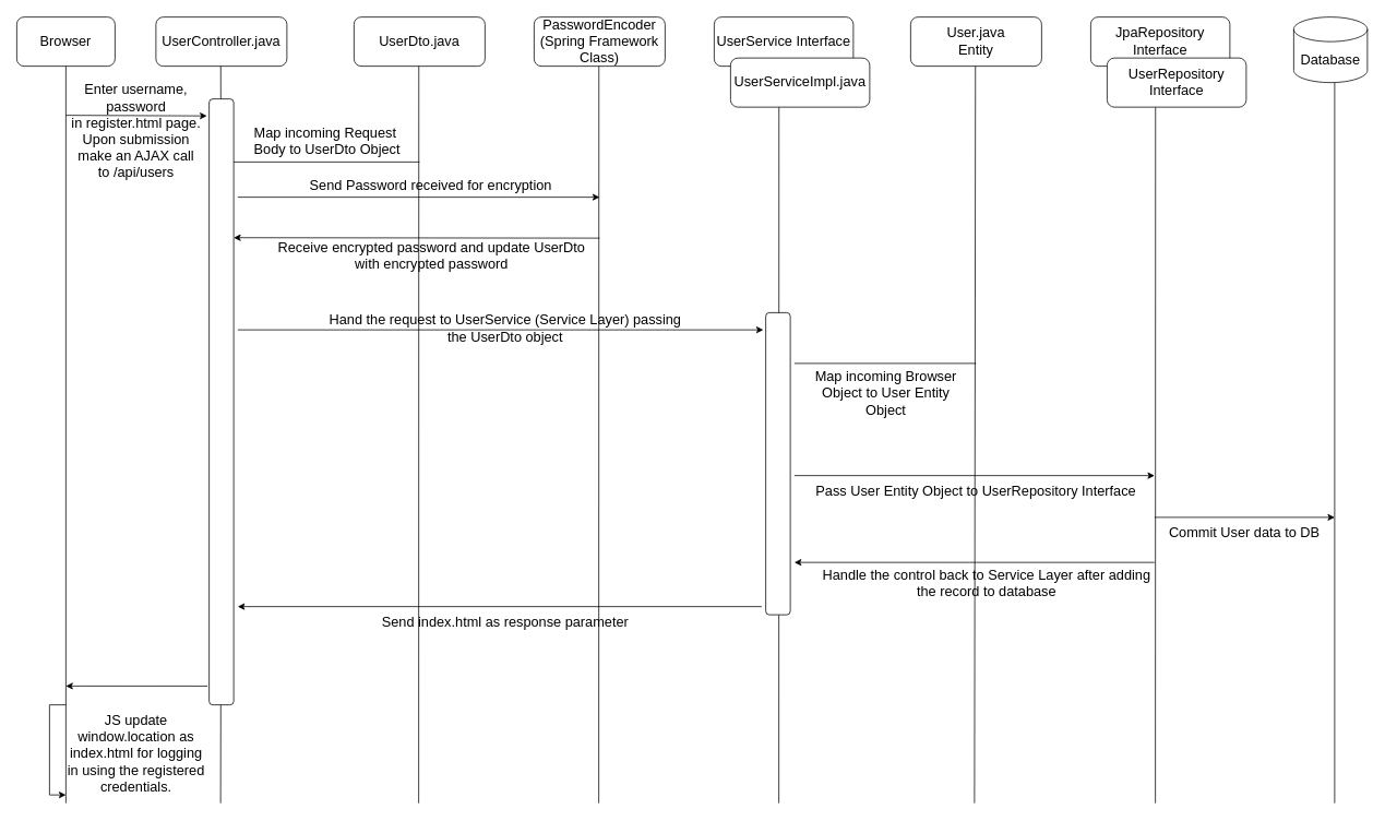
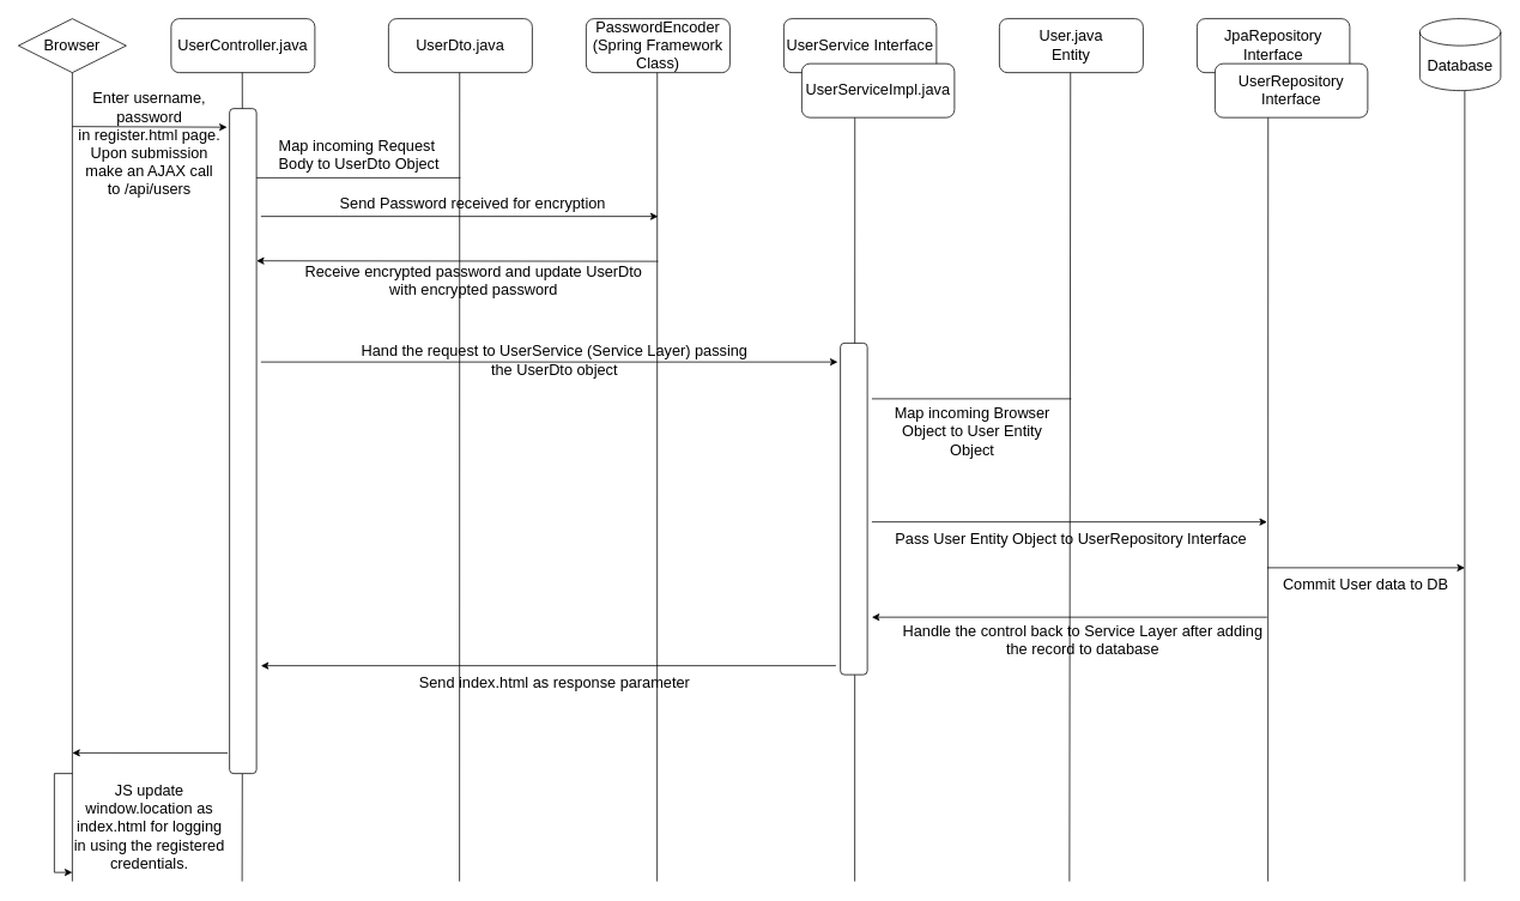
- <mxCell id="2" value="Browser" style="rounded=1;whiteSpace=wrap;html=1;fontSize=17;" vertex="1" parent="1"><mxGeometry x="20" y="20" width="120" height="60" as="geometry" /></mxCell>
+ <mxCell id="2" value="Browser" style="rhombus;whiteSpace=wrap;html=1;fontSize=17;" vertex="1" parent="1"><mxGeometry x="20" y="20" width="120" height="60" as="geometry" /></mxCell>
